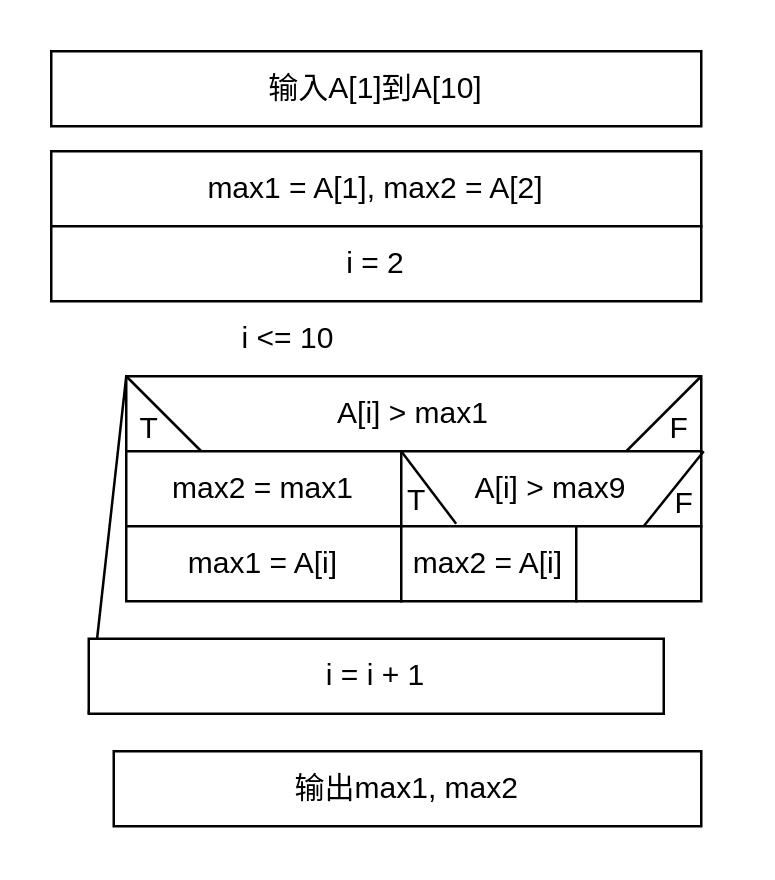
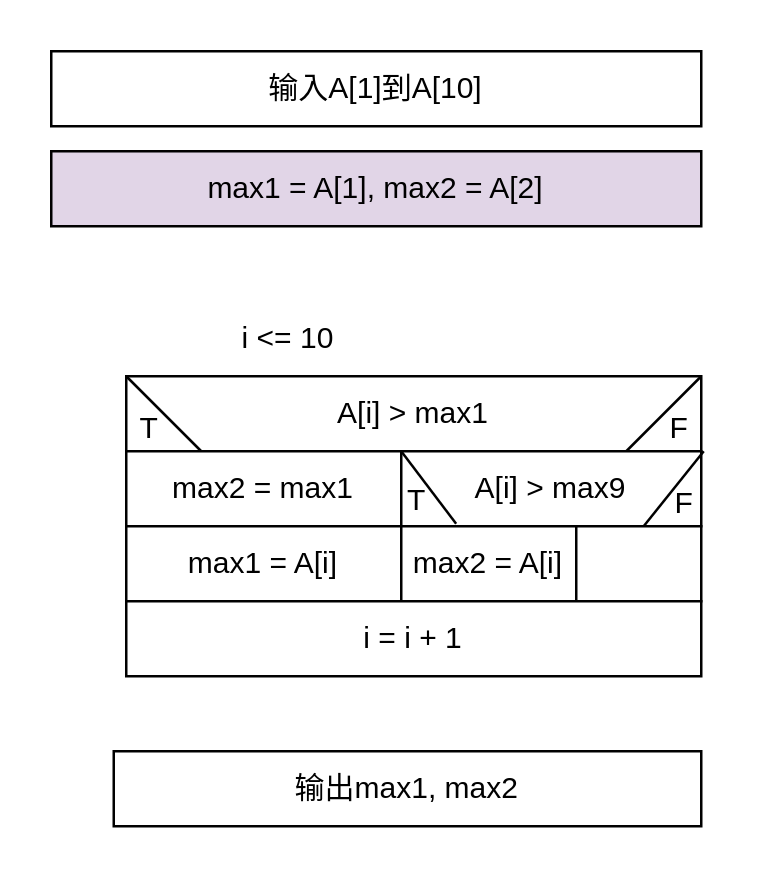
- <mxCell id="3" value="&lt;div&gt;max1 = A[1], max2 = A[2]&lt;/div&gt;" style="rounded=0;whiteSpace=wrap;html=1;" vertex="1" parent="1"><mxGeometry x="20" y="60" width="260" height="30" as="geometry" /></mxCell>
+ <mxCell id="3" value="&lt;div&gt;max1 = A[1], max2 = A[2]&lt;/div&gt;" style="rounded=0;whiteSpace=wrap;html=1;fillColor=#e1d5e7;" vertex="1" parent="1"><mxGeometry x="20" y="60" width="260" height="30" as="geometry" /></mxCell>
- <mxCell id="4" value="i = 2" style="rounded=0;whiteSpace=wrap;html=1;" vertex="1" parent="1"><mxGeometry x="20" y="90" width="260" height="30" as="geometry" /></mxCell>
- <mxCell id="22" value="i = i + 1" style="rounded=0;whiteSpace=wrap;html=1;" vertex="1" parent="1"><mxGeometry x="35" y="255" width="230" height="30" as="geometry" /></mxCell>
+ <mxCell id="22" value="i = i + 1" style="rounded=0;whiteSpace=wrap;html=1;" vertex="1" parent="1"><mxGeometry x="50" y="240" width="230" height="30" as="geometry" /></mxCell>
